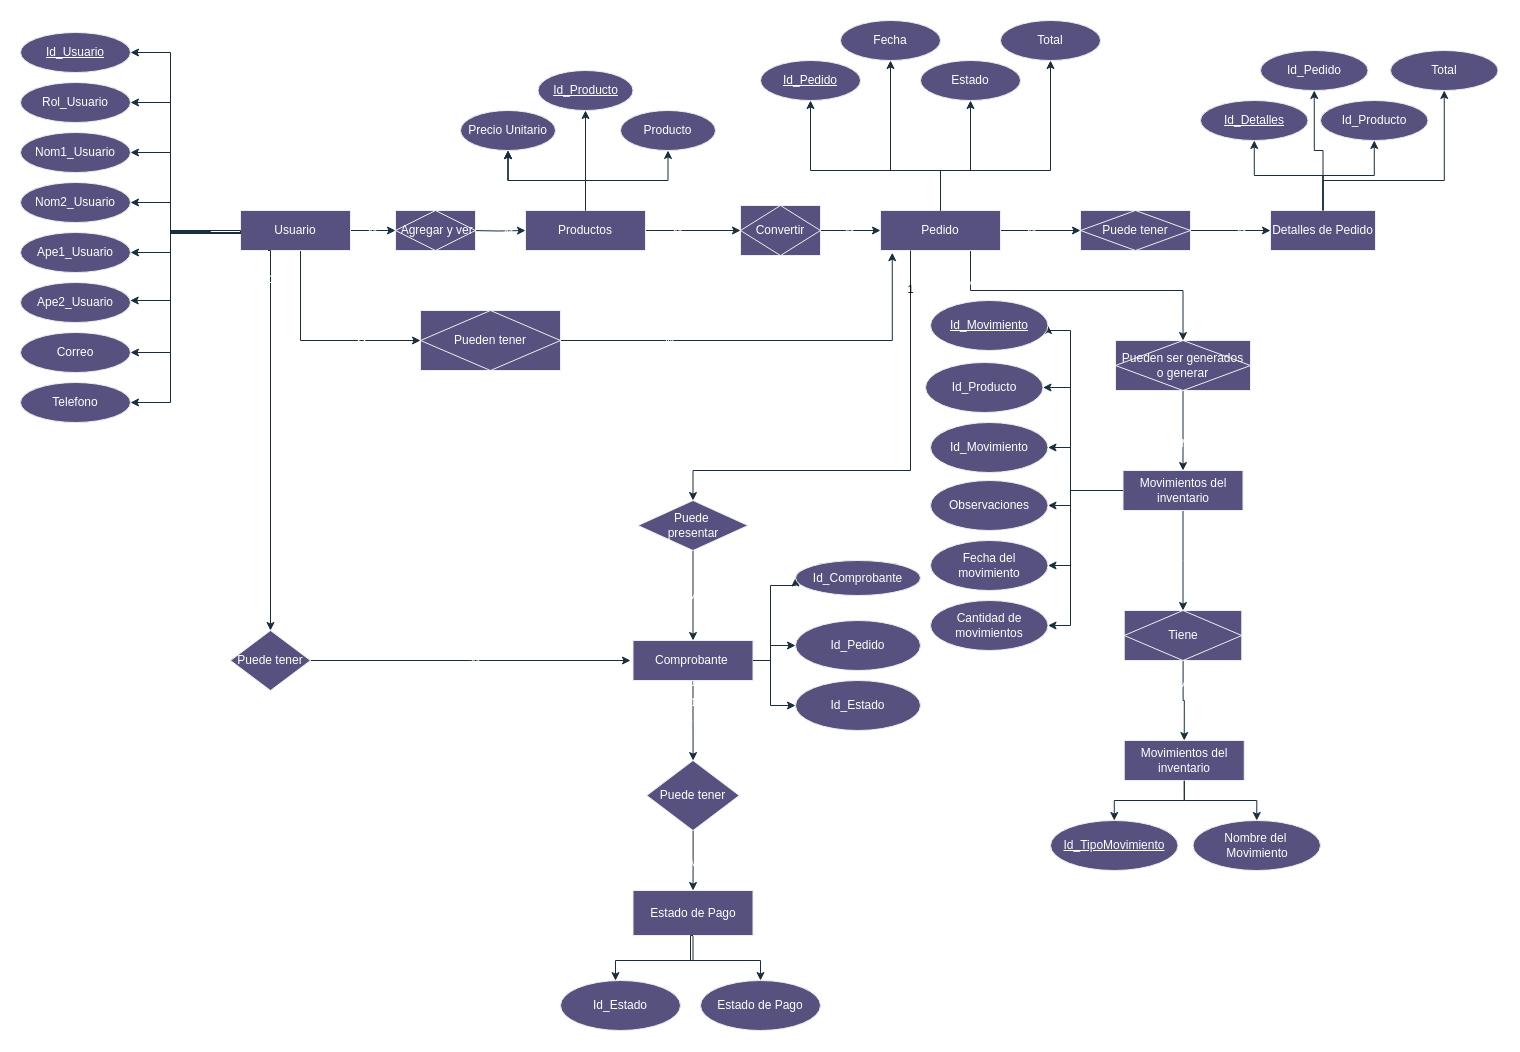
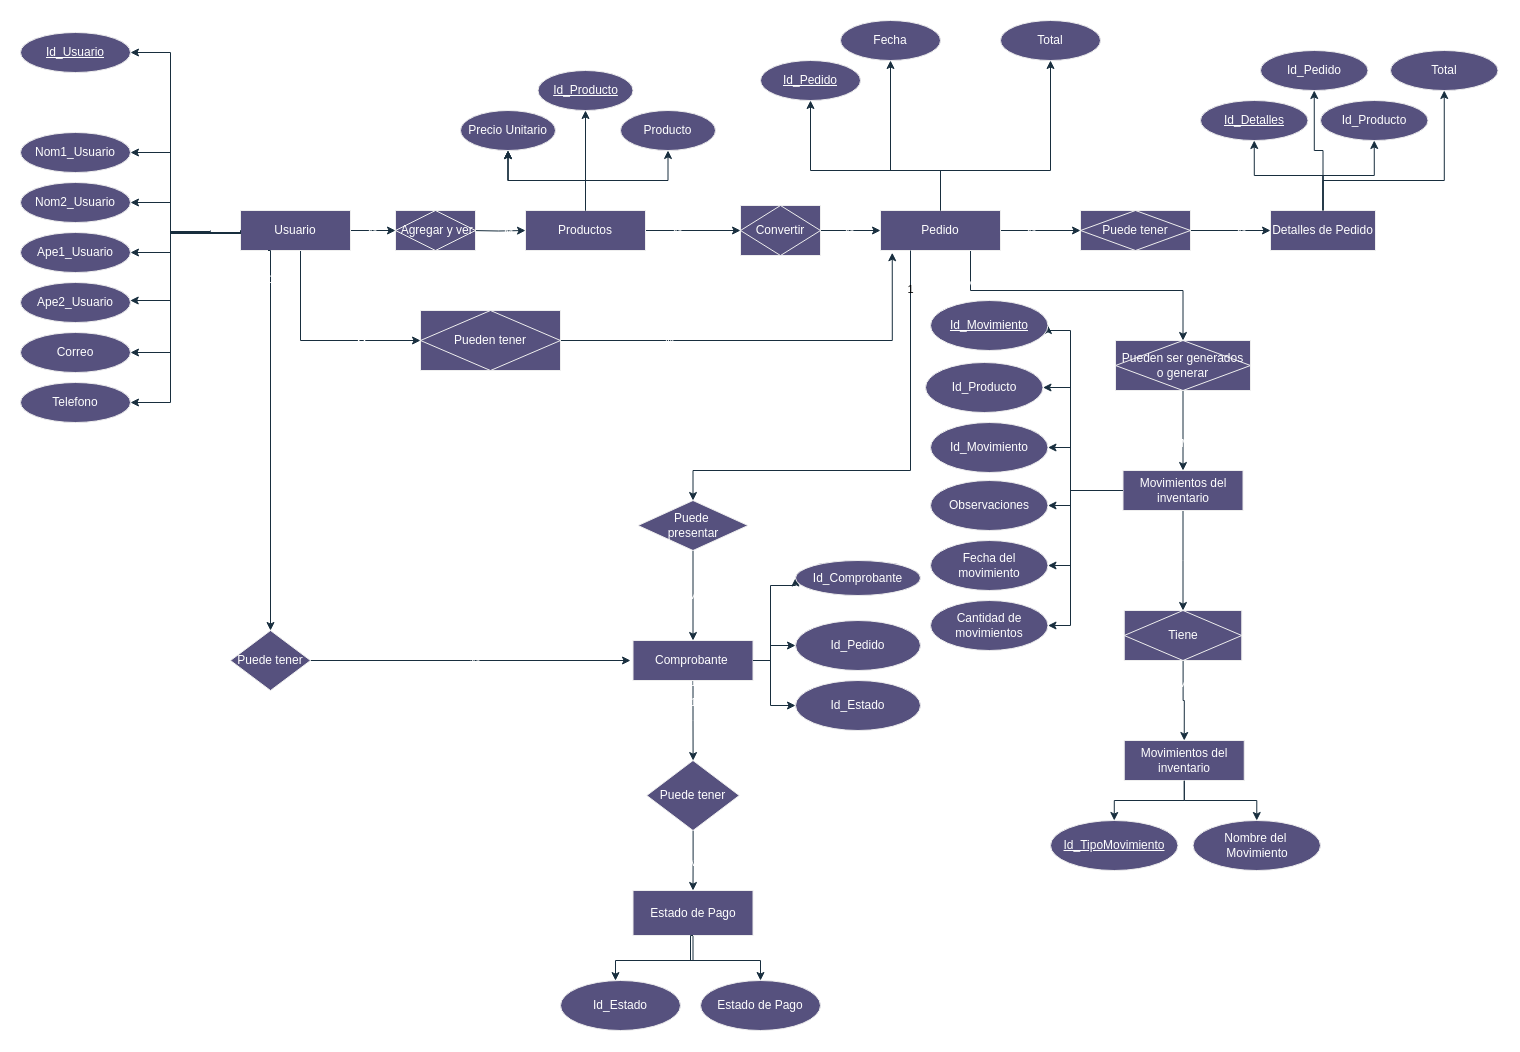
- <mxCell id="52" value="Estado" style="ellipse;whiteSpace=wrap;html=1;fillColor=#56517E;strokeColor=#EEEEEE;fontColor=#FFFFFF;labelBackgroundColor=none;" vertex="1" parent="1"><mxGeometry x="920" y="60" width="100" height="40" as="geometry" /></mxCell>
- <mxCell id="10" value="Rol_Usuario" style="ellipse;whiteSpace=wrap;html=1;fillColor=#56517E;strokeColor=#EEEEEE;fontColor=#FFFFFF;rounded=0;labelBackgroundColor=none;" vertex="1" parent="1"><mxGeometry x="20" y="82" width="110" height="40" as="geometry" /></mxCell>
- <mxCell id="2" value="" style="edgeStyle=orthogonalEdgeStyle;rounded=0;orthogonalLoop=1;jettySize=auto;html=1;labelBackgroundColor=none;strokeColor=#182E3E;fontColor=default;" edge="1" parent="1" source="7" target="10"><mxGeometry relative="1" as="geometry"><Array as="points"><mxPoint x="170" y="230" /><mxPoint x="170" y="102" /></Array></mxGeometry></mxCell>
- <mxCell id="49" value="" style="edgeStyle=orthogonalEdgeStyle;rounded=0;orthogonalLoop=1;jettySize=auto;html=1;exitX=0.5;exitY=0;exitDx=0;exitDy=0;labelBackgroundColor=none;strokeColor=#182E3E;fontColor=default;" edge="1" parent="1" source="46" target="52"><mxGeometry relative="1" as="geometry"><Array as="points"><mxPoint x="940" y="170" /><mxPoint x="970" y="170" /></Array></mxGeometry></mxCell>
